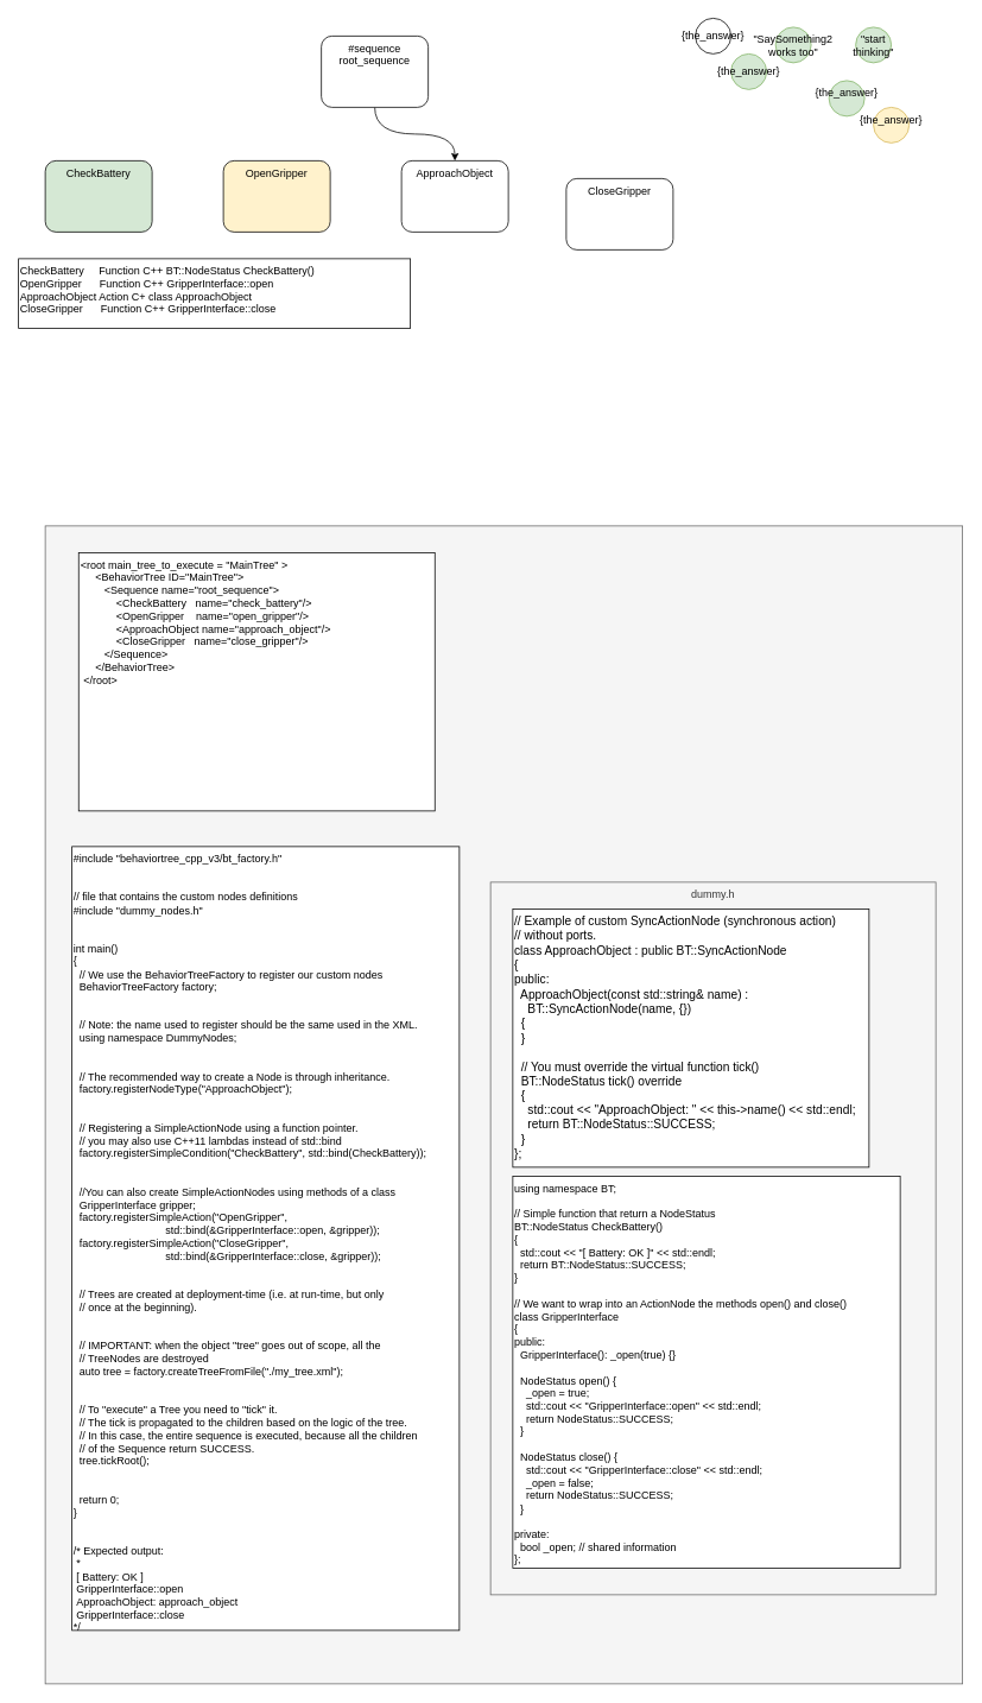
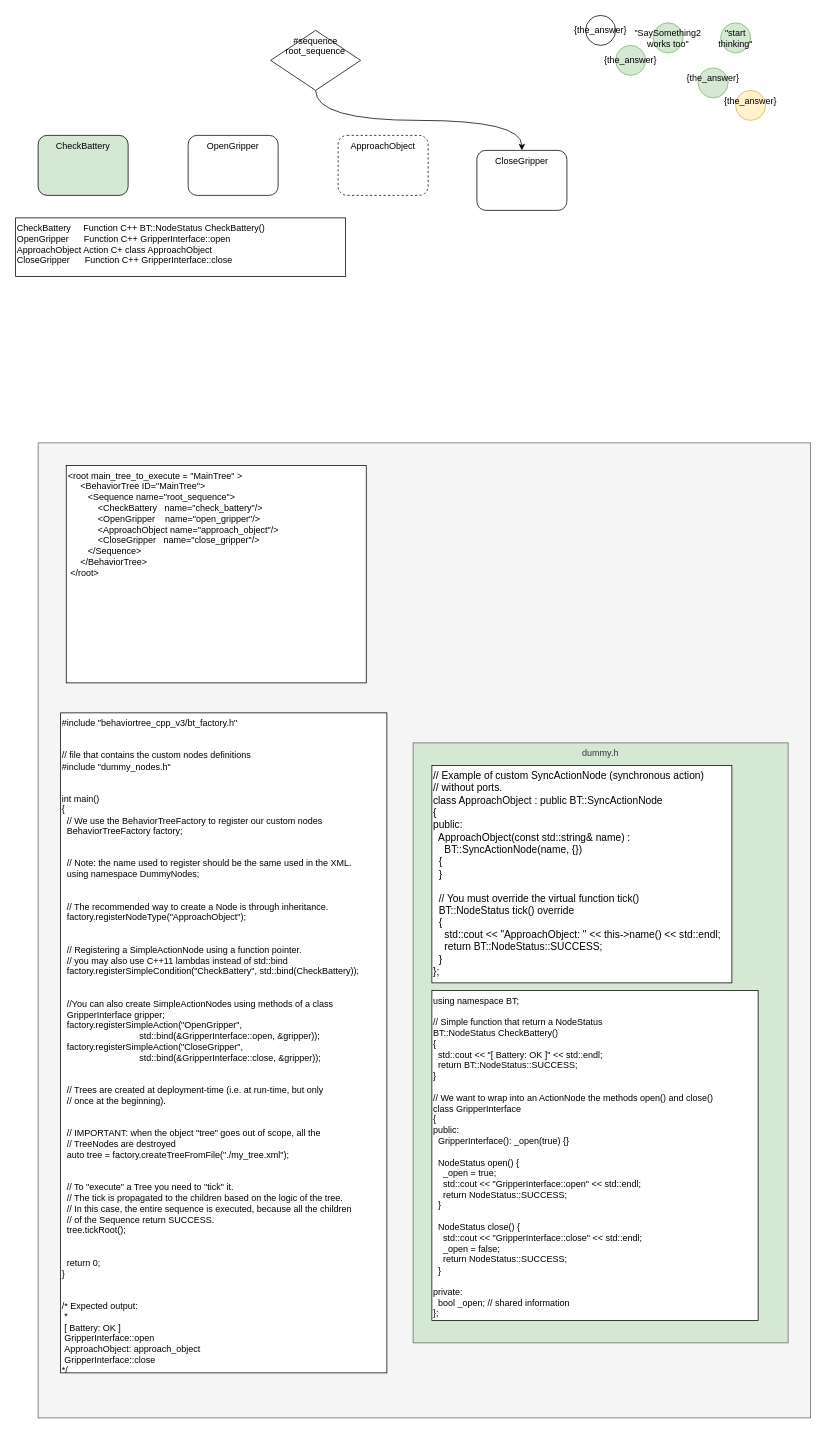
- <mxCell id="4" value="#sequence&lt;br&gt;root_sequence" style="rounded=1;whiteSpace=wrap;html=1;verticalAlign=top;" parent="1" vertex="1"><mxGeometry x="360" y="40" width="120" height="80" as="geometry" /></mxCell>
+ <mxCell id="4" value="#sequence&lt;br&gt;root_sequence" style="rhombus;whiteSpace=wrap;html=1;verticalAlign=top;" parent="1" vertex="1"><mxGeometry x="360" y="40" width="120" height="80" as="geometry" /></mxCell>
- <mxCell id="3" style="edgeStyle=orthogonalEdgeStyle;curved=1;orthogonalLoop=1;jettySize=auto;html=1;exitX=0.5;exitY=1;exitDx=0;exitDy=0;verticalAlign=top;" parent="1" source="4" target="5" edge="1"><mxGeometry relative="1" as="geometry" /></mxCell>
+ <mxCell id="3" style="edgeStyle=orthogonalEdgeStyle;curved=1;orthogonalLoop=1;jettySize=auto;html=1;exitX=0.5;exitY=1;exitDx=0;exitDy=0;entryX=0.5;entryY=0;entryDx=0;entryDy=0;verticalAlign=top;" parent="1" source="4" target="6" edge="1"><mxGeometry relative="1" as="geometry" /></mxCell>
- <mxCell id="7" value="OpenGripper" style="rounded=1;whiteSpace=wrap;html=1;verticalAlign=top;fillColor=#fff2cc;" parent="1" vertex="1"><mxGeometry x="250" y="180" width="120" height="80" as="geometry" /></mxCell>
+ <mxCell id="7" value="OpenGripper" style="rounded=1;whiteSpace=wrap;html=1;verticalAlign=top;" parent="1" vertex="1"><mxGeometry x="250" y="180" width="120" height="80" as="geometry" /></mxCell>
- <mxCell id="5" value="ApproachObject" style="rounded=1;whiteSpace=wrap;html=1;verticalAlign=top;" parent="1" vertex="1"><mxGeometry x="450" y="180" width="120" height="80" as="geometry" /></mxCell>
+ <mxCell id="5" value="ApproachObject" style="rounded=1;whiteSpace=wrap;html=1;verticalAlign=top;dashed=1;" parent="1" vertex="1"><mxGeometry x="450" y="180" width="120" height="80" as="geometry" /></mxCell>
- <mxCell id="19" value="dummy.h" style="rounded=0;whiteSpace=wrap;html=1;fillColor=#f5f5f5;strokeColor=#666666;fontColor=#333333;verticalAlign=top;" vertex="1" parent="18"><mxGeometry width="500" height="800" as="geometry" /></mxCell>
+ <mxCell id="19" value="dummy.h" style="rounded=0;whiteSpace=wrap;html=1;fillColor=#d5e8d4;strokeColor=#666666;fontColor=#333333;verticalAlign=top;" vertex="1" parent="18"><mxGeometry width="500" height="800" as="geometry" /></mxCell>
